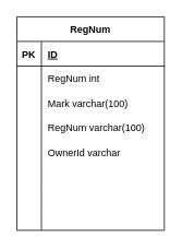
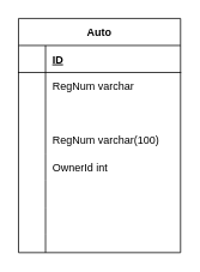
- <mxCell id="2" value="RegNum" style="shape=table;startSize=30;container=1;collapsible=1;childLayout=tableLayout;fixedRows=1;rowLines=0;fontStyle=1;align=center;resizeLast=1;" parent="1" vertex="1"><mxGeometry x="20" y="20" width="180" height="260" as="geometry" /></mxCell>
+ <mxCell id="2" value="Auto" style="shape=table;startSize=30;container=1;collapsible=1;childLayout=tableLayout;fixedRows=1;rowLines=0;fontStyle=1;align=center;resizeLast=1;" parent="1" vertex="1"><mxGeometry x="20" y="20" width="180" height="260" as="geometry" /></mxCell>
- <mxCell id="4" value="PK" style="shape=partialRectangle;connectable=0;fillColor=none;top=0;left=0;bottom=0;right=0;fontStyle=1;overflow=hidden;" parent="3" vertex="1"><mxGeometry width="30" height="30" as="geometry" /></mxCell>
- <mxCell id="8" value="RegNum int" style="shape=partialRectangle;connectable=0;fillColor=none;top=0;left=0;bottom=0;right=0;align=left;spacingLeft=6;overflow=hidden;" parent="6" vertex="1"><mxGeometry x="30" width="150" height="30" as="geometry" /></mxCell>
+ <mxCell id="8" value="RegNum varchar" style="shape=partialRectangle;connectable=0;fillColor=none;top=0;left=0;bottom=0;right=0;align=left;spacingLeft=6;overflow=hidden;" parent="6" vertex="1"><mxGeometry x="30" width="150" height="30" as="geometry" /></mxCell>
- <mxCell id="11" value="Mark varchar(100)" style="shape=partialRectangle;connectable=0;fillColor=none;top=0;left=0;bottom=0;right=0;align=left;spacingLeft=6;overflow=hidden;" parent="9" vertex="1"><mxGeometry x="30" width="150" height="30" as="geometry" /></mxCell>
- <mxCell id="17" value="OwnerId varchar" style="shape=partialRectangle;connectable=0;fillColor=none;top=0;left=0;bottom=0;right=0;align=left;spacingLeft=6;overflow=hidden;" parent="15" vertex="1"><mxGeometry x="30" width="150" height="30" as="geometry" /></mxCell>
+ <mxCell id="17" value="OwnerId int" style="shape=partialRectangle;connectable=0;fillColor=none;top=0;left=0;bottom=0;right=0;align=left;spacingLeft=6;overflow=hidden;" parent="15" vertex="1"><mxGeometry x="30" width="150" height="30" as="geometry" /></mxCell>
